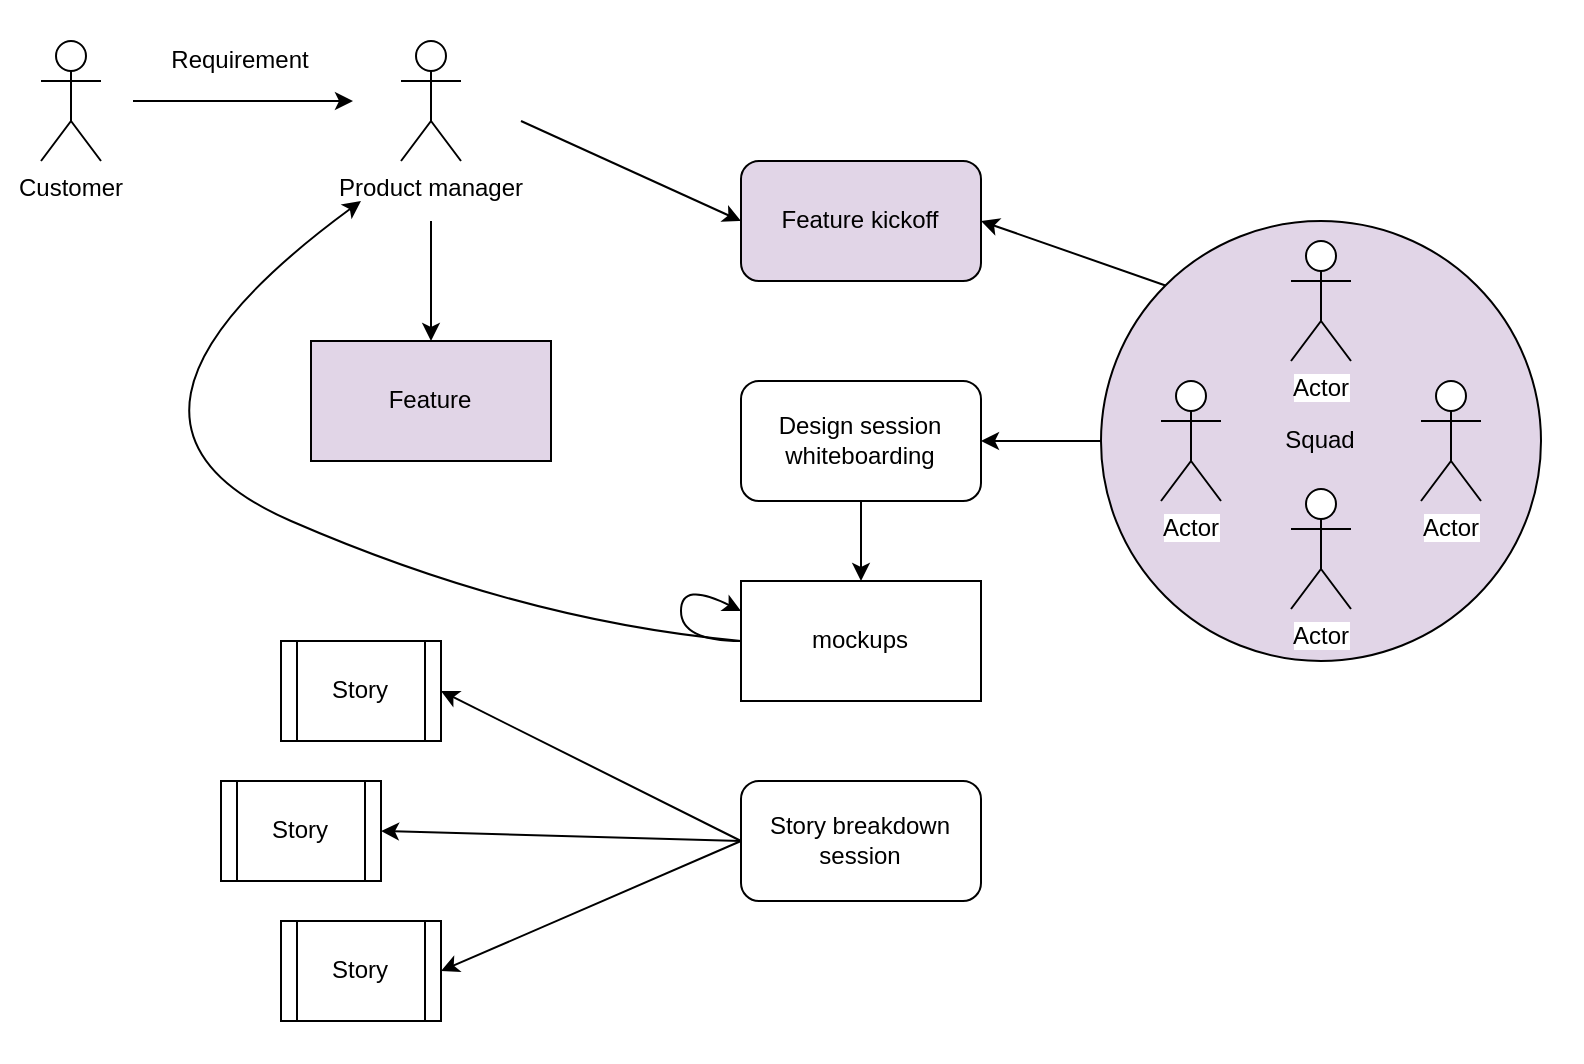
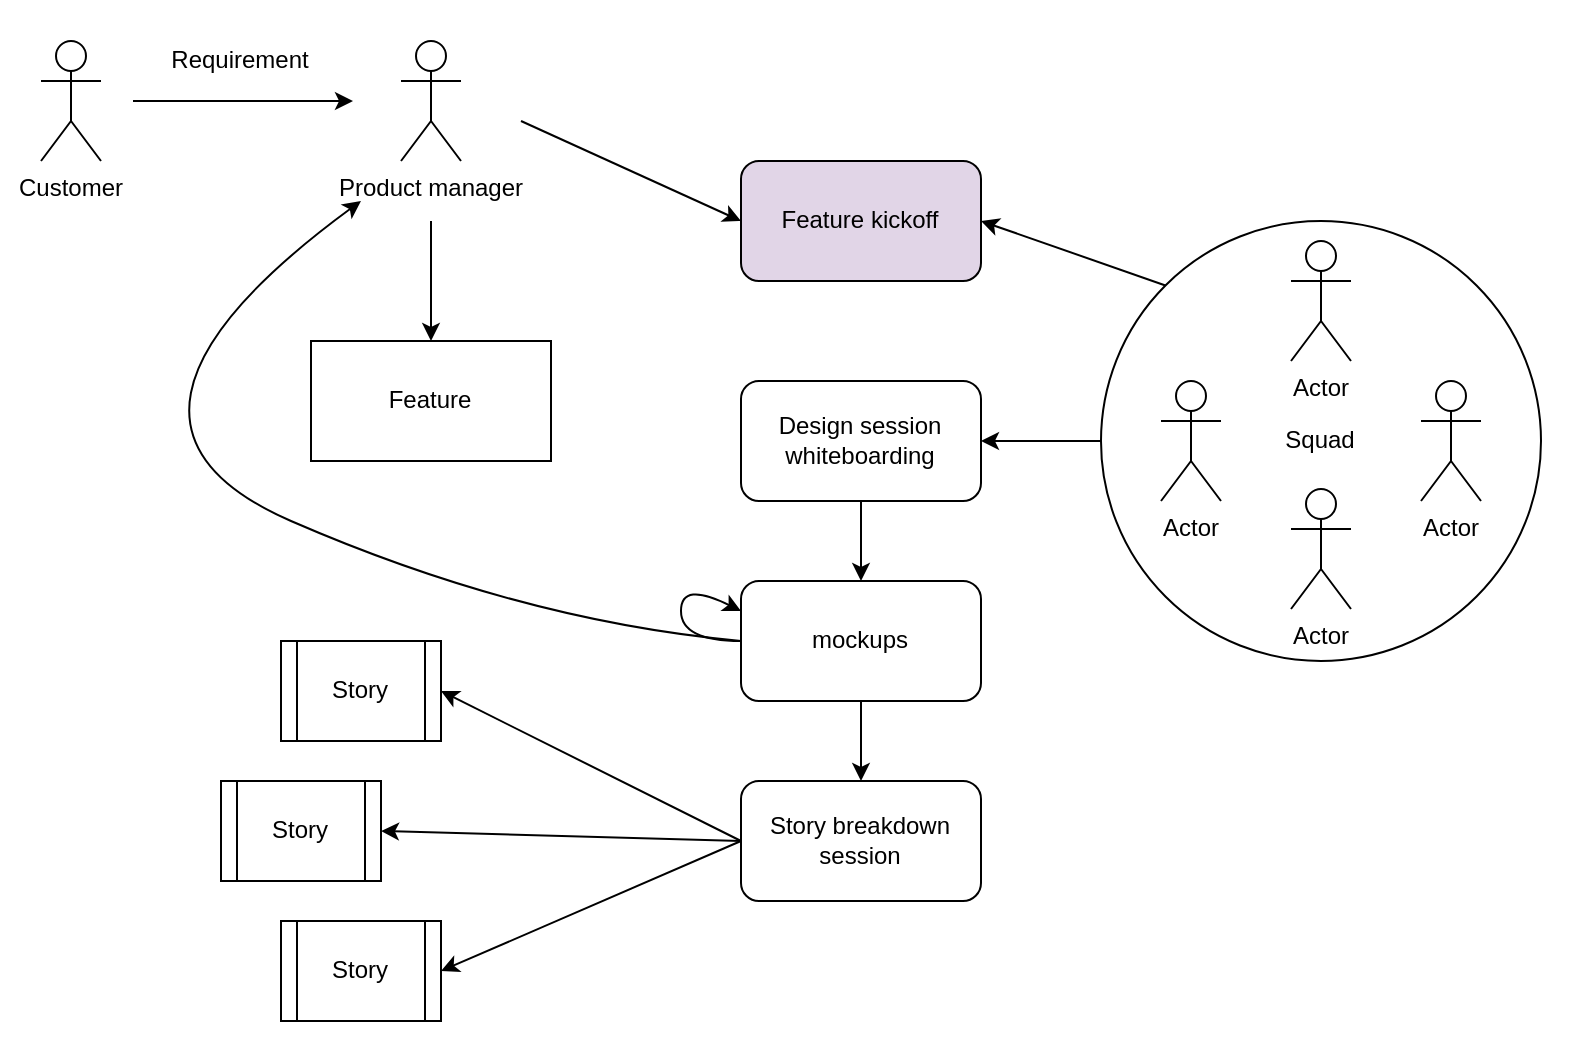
- <mxCell id="7" value="Feature" style="rounded=0;whiteSpace=wrap;html=1;fillColor=#e1d5e7;" vertex="1" parent="1"><mxGeometry x="155" y="170" width="120" height="60" as="geometry" /></mxCell>
+ <mxCell id="7" value="Feature" style="rounded=0;whiteSpace=wrap;html=1;" vertex="1" parent="1"><mxGeometry x="155" y="170" width="120" height="60" as="geometry" /></mxCell>
- <mxCell id="2" value="Squad" style="ellipse;whiteSpace=wrap;html=1;aspect=fixed;fillColor=#e1d5e7;" vertex="1" parent="1"><mxGeometry x="550" y="110" width="220" height="220" as="geometry" /></mxCell>
+ <mxCell id="2" value="Squad" style="ellipse;whiteSpace=wrap;html=1;aspect=fixed;" vertex="1" parent="1"><mxGeometry x="550" y="110" width="220" height="220" as="geometry" /></mxCell>
- <mxCell id="17" value="mockups" style="whiteSpace=wrap;html=1;rounded=0;" vertex="1" parent="1"><mxGeometry x="370" y="290" width="120" height="60" as="geometry" /></mxCell>
+ <mxCell id="17" value="mockups" style="rounded=1;whiteSpace=wrap;html=1;" vertex="1" parent="1"><mxGeometry x="370" y="290" width="120" height="60" as="geometry" /></mxCell>
+ <mxCell id="18" value="" style="endArrow=classic;html=1;exitX=0.5;exitY=1;exitDx=0;exitDy=0;entryX=0.5;entryY=0;entryDx=0;entryDy=0;" edge="1" parent="1" source="17" target="19"><mxGeometry width="50" height="50" relative="1" as="geometry"><mxPoint x="590" y="590" as="sourcePoint" /><mxPoint x="630" y="560" as="targetPoint" /></mxGeometry></mxCell>
